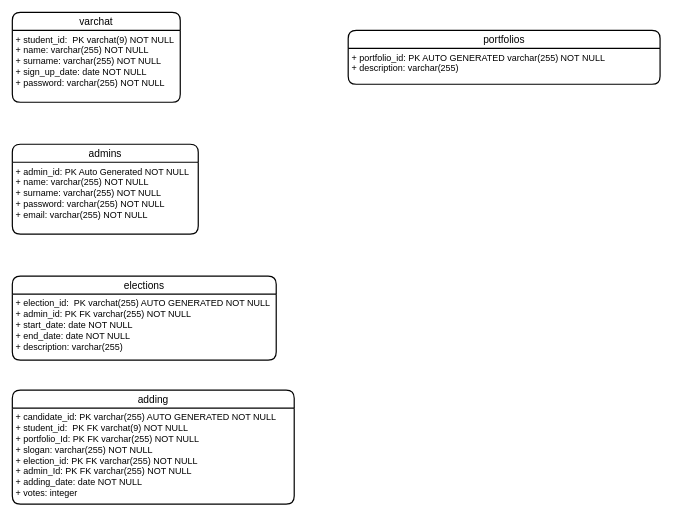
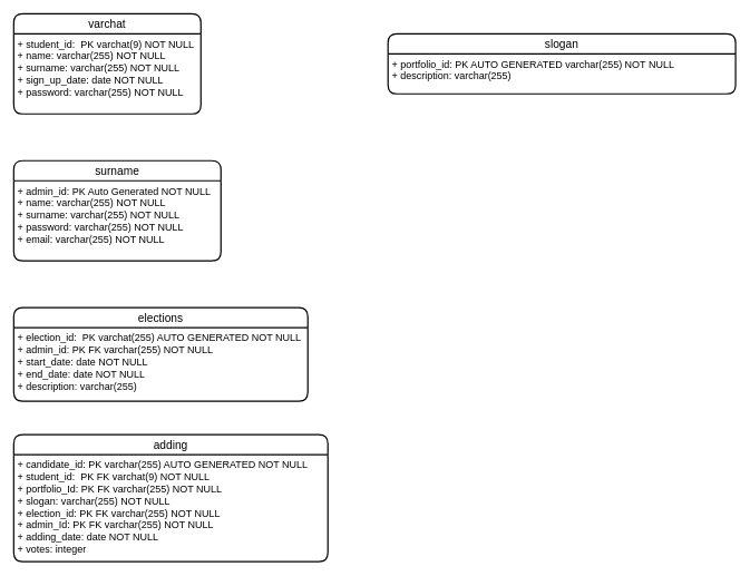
- <mxCell id="10" value="portfolios" style="swimlane;childLayout=stackLayout;horizontal=1;startSize=30;horizontalStack=0;rounded=1;fontSize=17;fontStyle=0;strokeWidth=2;resizeParent=0;resizeLast=1;shadow=0;dashed=0;align=center;" vertex="1" parent="1"><mxGeometry x="580" y="50" width="520" height="90" as="geometry" /></mxCell>
+ <mxCell id="10" value="slogan" style="swimlane;childLayout=stackLayout;horizontal=1;startSize=30;horizontalStack=0;rounded=1;fontSize=17;fontStyle=0;strokeWidth=2;resizeParent=0;resizeLast=1;shadow=0;dashed=0;align=center;" vertex="1" parent="1"><mxGeometry x="580" y="50" width="520" height="90" as="geometry" /></mxCell>
- <mxCell id="4" value="admins" style="swimlane;childLayout=stackLayout;horizontal=1;startSize=30;horizontalStack=0;rounded=1;fontSize=17;fontStyle=0;strokeWidth=2;resizeParent=0;resizeLast=1;shadow=0;dashed=0;align=center;" vertex="1" parent="1"><mxGeometry x="20" y="240" width="310" height="150" as="geometry" /></mxCell>
+ <mxCell id="4" value="surname" style="swimlane;childLayout=stackLayout;horizontal=1;startSize=30;horizontalStack=0;rounded=1;fontSize=17;fontStyle=0;strokeWidth=2;resizeParent=0;resizeLast=1;shadow=0;dashed=0;align=center;" vertex="1" parent="1"><mxGeometry x="20" y="240" width="310" height="150" as="geometry" /></mxCell>
